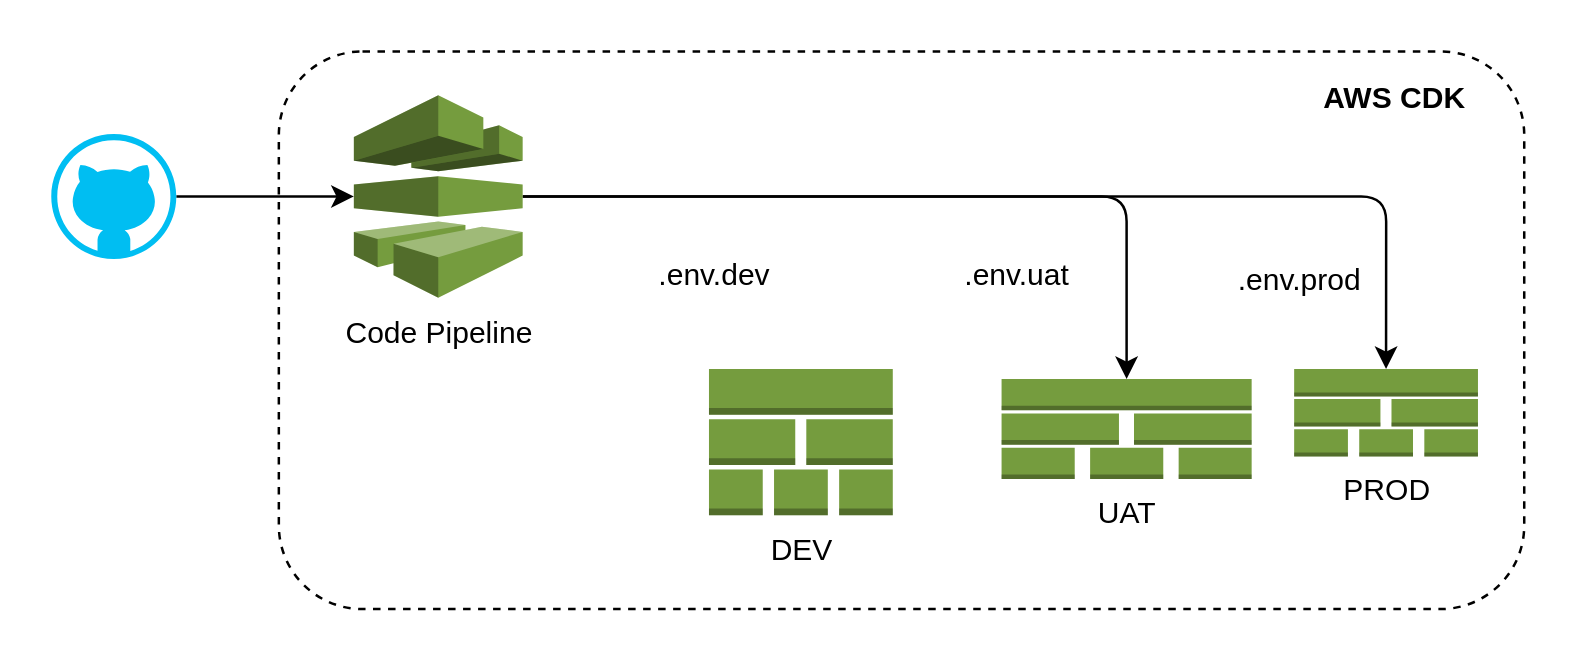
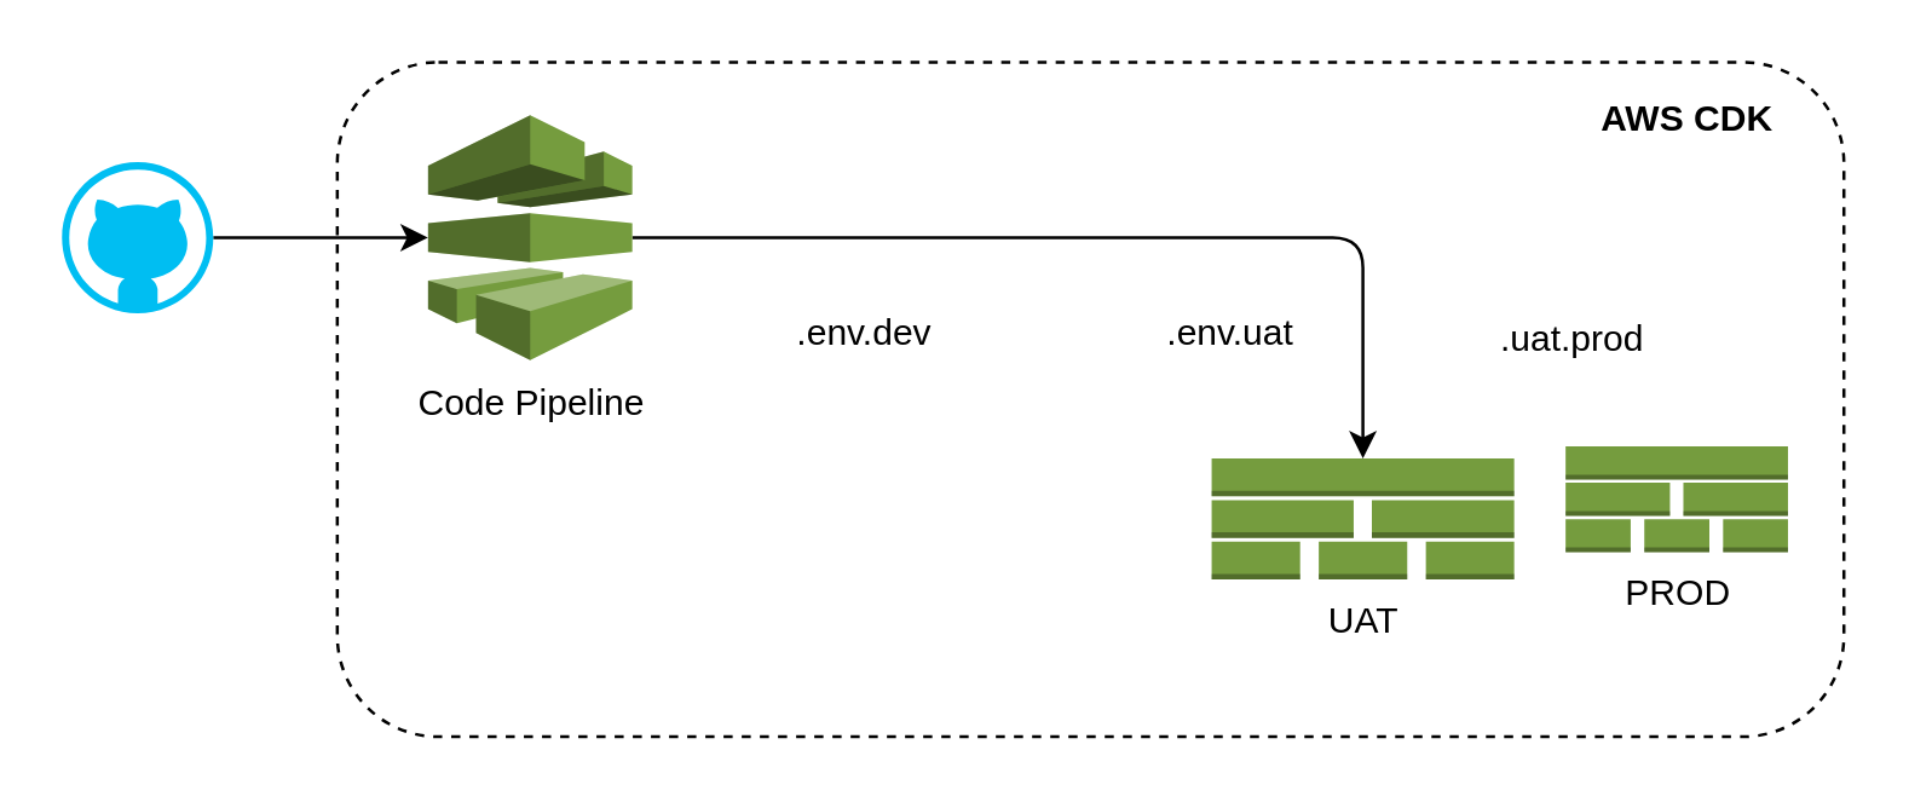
- <mxCell id="6" style="edgeStyle=orthogonalEdgeStyle;html=1;entryX=0.5;entryY=0;entryDx=0;entryDy=0;entryPerimeter=0;" edge="1" parent="1" source="7" target="9"><mxGeometry relative="1" as="geometry" /></mxCell>
- <mxCell id="12" value=".env.prod" style="text;html=1;align=center;verticalAlign=middle;resizable=0;points=[];autosize=1;strokeColor=none;fillColor=none;" vertex="1" parent="1"><mxGeometry x="489" y="103" width="59" height="18" as="geometry" /></mxCell>
+ <mxCell id="12" value=".uat.prod" style="text;html=1;align=center;verticalAlign=middle;resizable=0;points=[];autosize=1;strokeColor=none;fillColor=none;" vertex="1" parent="1"><mxGeometry x="489" y="103" width="59" height="18" as="geometry" /></mxCell>
- <mxCell id="4" value="DEV" style="outlineConnect=0;dashed=0;verticalLabelPosition=bottom;verticalAlign=top;align=center;html=1;shape=mxgraph.aws3.stack_aws_cloudformation;fillColor=#759C3E;gradientColor=none;" vertex="1" parent="1"><mxGeometry x="283" y="147" width="73.5" height="58.5" as="geometry" /></mxCell>
